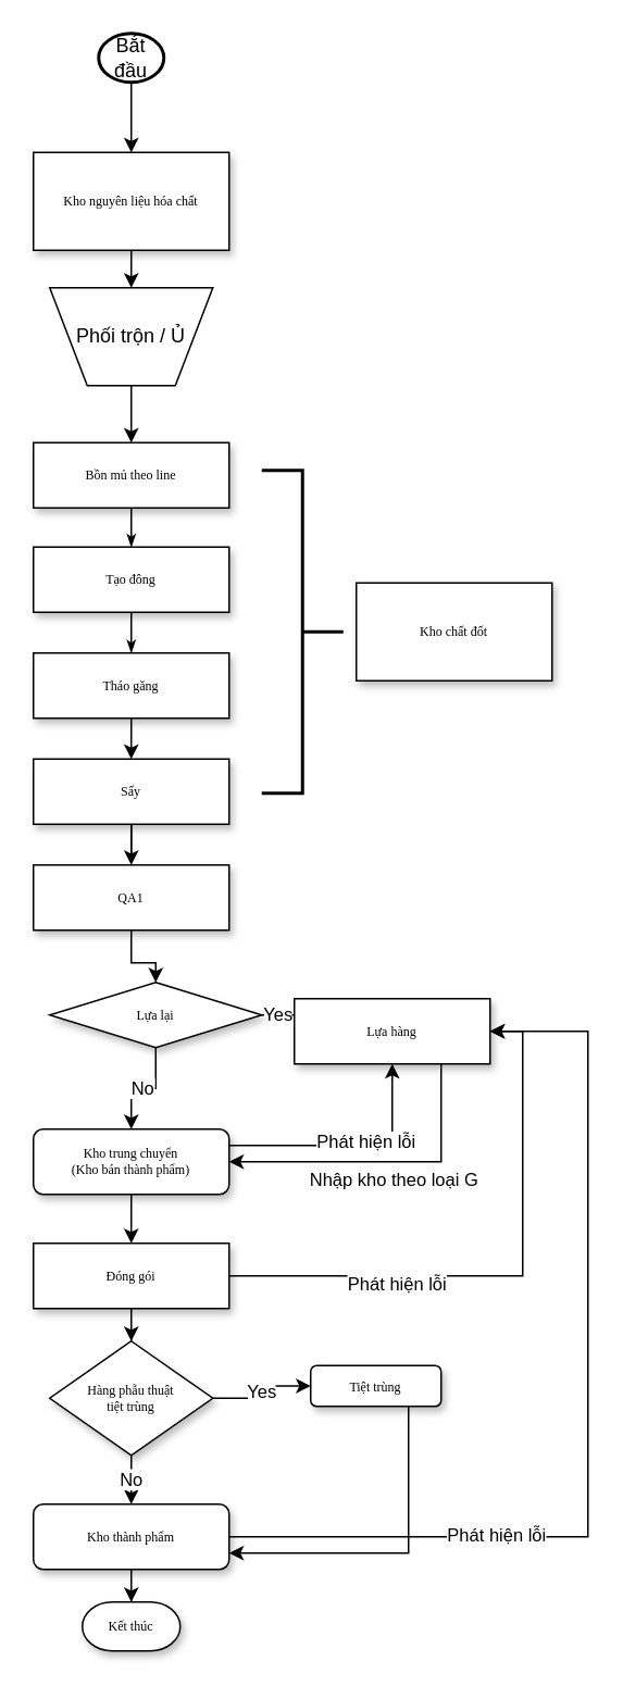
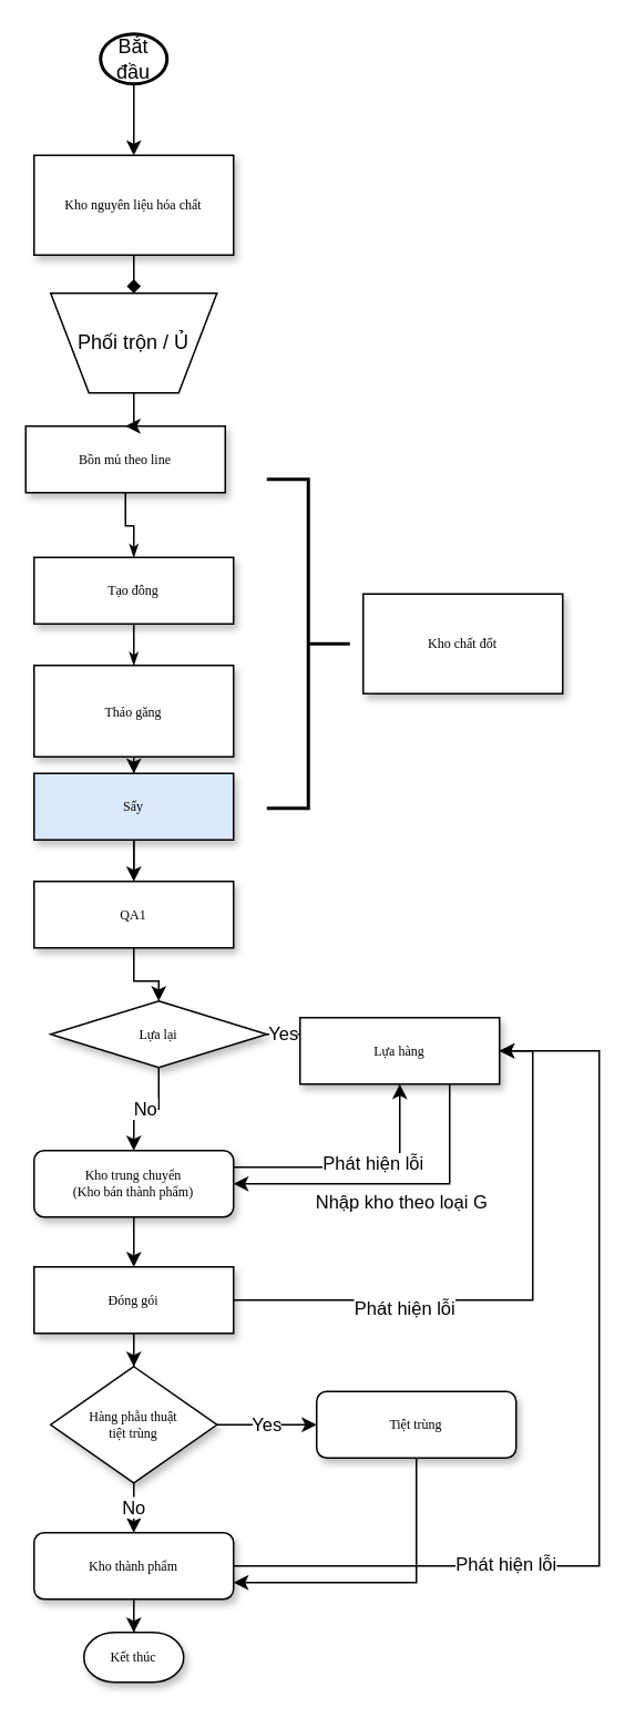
- <mxCell id="2" style="edgeStyle=orthogonalEdgeStyle;rounded=0;orthogonalLoop=1;jettySize=auto;html=1;" edge="1" parent="1" source="3" target="33"><mxGeometry relative="1" as="geometry" /></mxCell>
+ <mxCell id="2" style="edgeStyle=orthogonalEdgeStyle;rounded=0;orthogonalLoop=1;jettySize=auto;html=1;endArrow=diamond;" edge="1" parent="1" source="3" target="33"><mxGeometry relative="1" as="geometry" /></mxCell>
- <mxCell id="5" value="Bồn mủ theo line" style="whiteSpace=wrap;html=1;rounded=0;shadow=1;labelBackgroundColor=none;strokeWidth=1;fontFamily=Verdana;fontSize=8;align=center;" parent="1" vertex="1"><mxGeometry x="20" y="271" width="120" height="40" as="geometry" /></mxCell>
+ <mxCell id="5" value="Bồn mủ theo line" style="whiteSpace=wrap;html=1;rounded=0;shadow=1;labelBackgroundColor=none;strokeWidth=1;fontFamily=Verdana;fontSize=8;align=center;" parent="1" vertex="1"><mxGeometry x="15" y="256" width="120" height="40" as="geometry" /></mxCell>
- <mxCell id="10" value="Tháo găng" style="whiteSpace=wrap;html=1;rounded=0;shadow=1;labelBackgroundColor=none;strokeWidth=1;fontFamily=Verdana;fontSize=8;align=center;" parent="1" vertex="1"><mxGeometry x="20" y="400" width="120" height="40" as="geometry" /></mxCell>
+ <mxCell id="10" value="Tháo găng" style="whiteSpace=wrap;html=1;rounded=0;shadow=1;labelBackgroundColor=none;strokeWidth=1;fontFamily=Verdana;fontSize=8;align=center;" parent="1" vertex="1"><mxGeometry x="20" y="400" width="120" height="55" as="geometry" /></mxCell>
- <mxCell id="44" value="Sấy" style="whiteSpace=wrap;html=1;rounded=0;shadow=1;labelBackgroundColor=none;strokeWidth=1;fontFamily=Verdana;fontSize=8;align=center;" parent="1" vertex="1"><mxGeometry x="20" y="465" width="120" height="40" as="geometry" /></mxCell>
+ <mxCell id="44" value="Sấy" style="whiteSpace=wrap;html=1;rounded=0;shadow=1;labelBackgroundColor=none;strokeWidth=1;fontFamily=Verdana;fontSize=8;align=center;fillColor=#dae8fc;" parent="1" vertex="1"><mxGeometry x="20" y="465" width="120" height="40" as="geometry" /></mxCell>
- <mxCell id="37" value="Tiệt trùng" style="rounded=1;whiteSpace=wrap;html=1;shadow=1;labelBackgroundColor=none;strokeWidth=1;fontFamily=Verdana;fontSize=8;align=center;" vertex="1" parent="1"><mxGeometry x="190" y="837" width="80" height="25" as="geometry" /></mxCell>
+ <mxCell id="37" value="Tiệt trùng" style="rounded=1;whiteSpace=wrap;html=1;shadow=1;labelBackgroundColor=none;strokeWidth=1;fontFamily=Verdana;fontSize=8;align=center;" vertex="1" parent="1"><mxGeometry x="190" y="837" width="120" height="40" as="geometry" /></mxCell>
